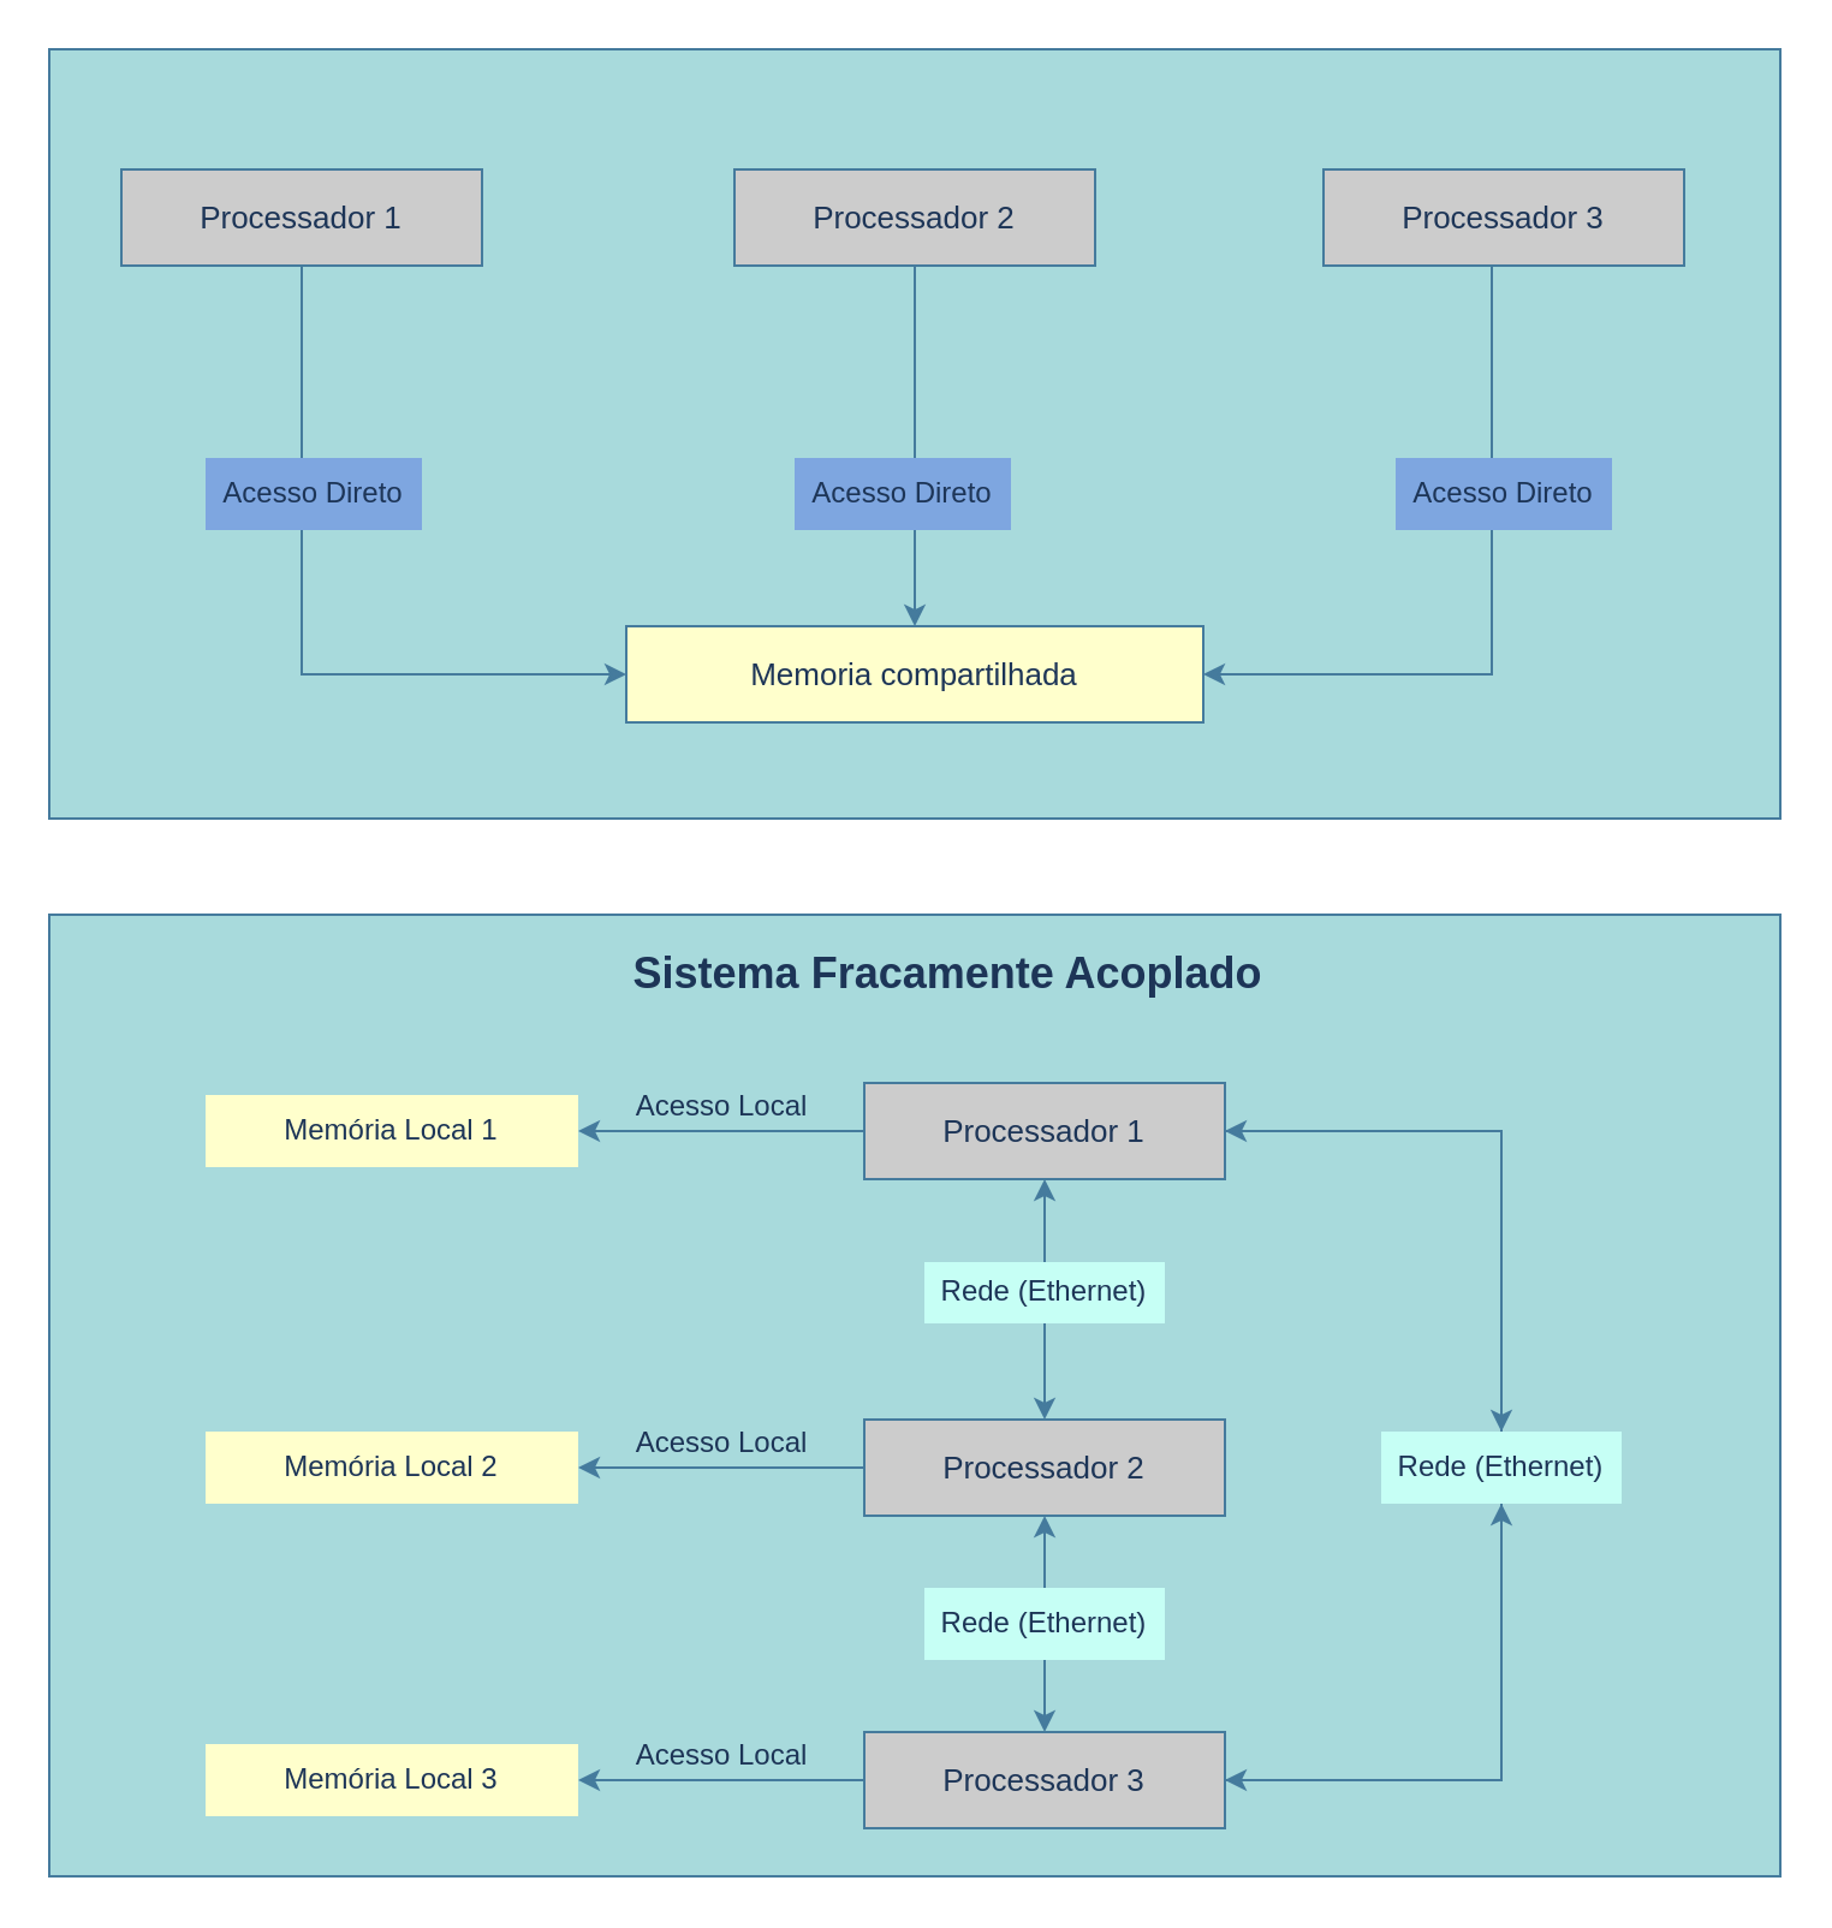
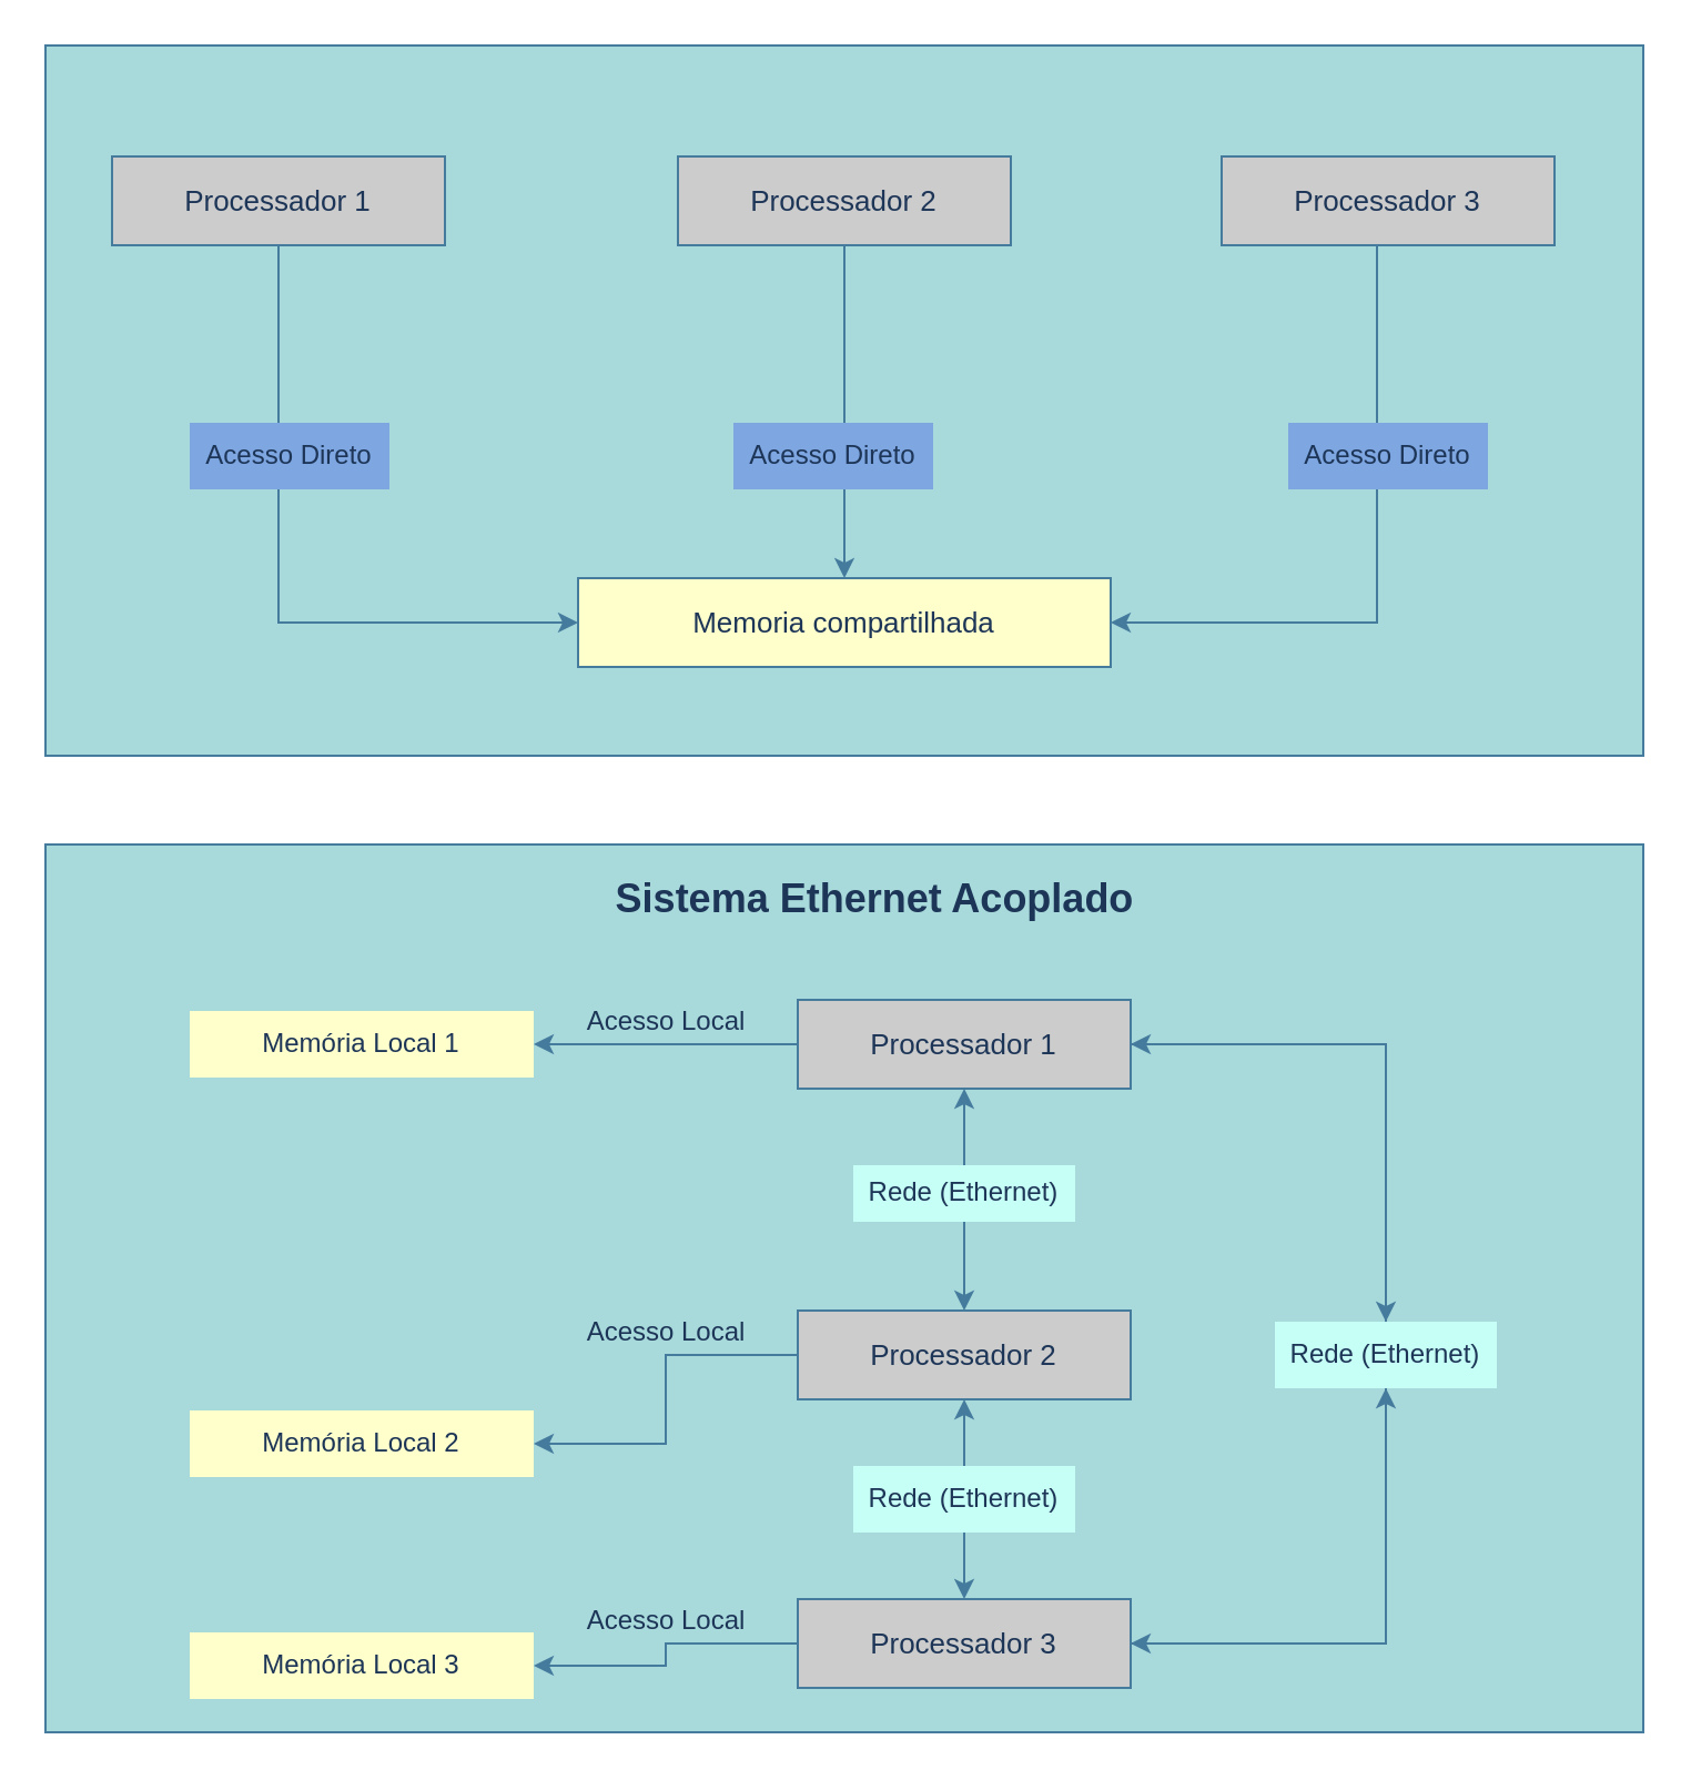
- <mxCell id="18" value="&lt;span&gt;Sistema Fracamente Acoplado&lt;/span&gt;" style="text;html=1;align=center;verticalAlign=middle;whiteSpace=wrap;rounded=0;fontStyle=1;fontSize=18;labelBackgroundColor=none;fontColor=#1D3557;" vertex="1" parent="1"><mxGeometry x="229" y="390" width="330" height="30" as="geometry" /></mxCell>
+ <mxCell id="18" value="&lt;span&gt;Sistema Ethernet Acoplado&lt;/span&gt;" style="text;html=1;align=center;verticalAlign=middle;whiteSpace=wrap;rounded=0;fontStyle=1;fontSize=18;labelBackgroundColor=none;fontColor=#1D3557;" vertex="1" parent="1"><mxGeometry x="229" y="390" width="330" height="30" as="geometry" /></mxCell>
- <mxCell id="38" value="Memória Local 2" style="text;html=1;align=center;verticalAlign=middle;whiteSpace=wrap;rounded=0;fontColor=#1D3557;fillColor=#FFFFCC;" vertex="1" parent="1"><mxGeometry x="85" y="595" width="155" height="30" as="geometry" /></mxCell>
+ <mxCell id="38" value="Memória Local 2" style="text;html=1;align=center;verticalAlign=middle;whiteSpace=wrap;rounded=0;fontColor=#1D3557;fillColor=#FFFFCC;" vertex="1" parent="1"><mxGeometry x="85" y="635" width="155" height="30" as="geometry" /></mxCell>
- <mxCell id="39" value="Memória Local 3" style="text;html=1;align=center;verticalAlign=middle;whiteSpace=wrap;rounded=0;fontColor=#1D3557;fillColor=#FFFFCC;" vertex="1" parent="1"><mxGeometry x="85" y="725" width="155" height="30" as="geometry" /></mxCell>
+ <mxCell id="39" value="Memória Local 3" style="text;html=1;align=center;verticalAlign=middle;whiteSpace=wrap;rounded=0;fontColor=#1D3557;fillColor=#FFFFCC;" vertex="1" parent="1"><mxGeometry x="85" y="735" width="155" height="30" as="geometry" /></mxCell>
